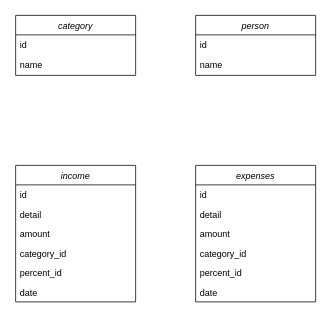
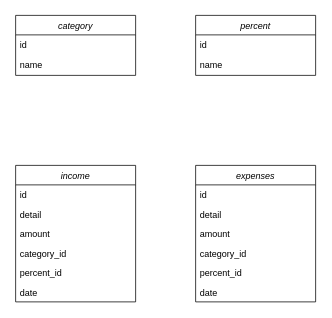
- <mxCell id="5" value="person" style="swimlane;fontStyle=2;align=center;verticalAlign=top;childLayout=stackLayout;horizontal=1;startSize=26;horizontalStack=0;resizeParent=1;resizeLast=0;collapsible=1;marginBottom=0;rounded=0;shadow=0;strokeWidth=1;" vertex="1" parent="1"><mxGeometry x="260" y="20" width="160" height="80" as="geometry"><mxRectangle x="230" y="140" width="160" height="26" as="alternateBounds" /></mxGeometry></mxCell>
+ <mxCell id="5" value="percent" style="swimlane;fontStyle=2;align=center;verticalAlign=top;childLayout=stackLayout;horizontal=1;startSize=26;horizontalStack=0;resizeParent=1;resizeLast=0;collapsible=1;marginBottom=0;rounded=0;shadow=0;strokeWidth=1;" vertex="1" parent="1"><mxGeometry x="260" y="20" width="160" height="80" as="geometry"><mxRectangle x="230" y="140" width="160" height="26" as="alternateBounds" /></mxGeometry></mxCell>
